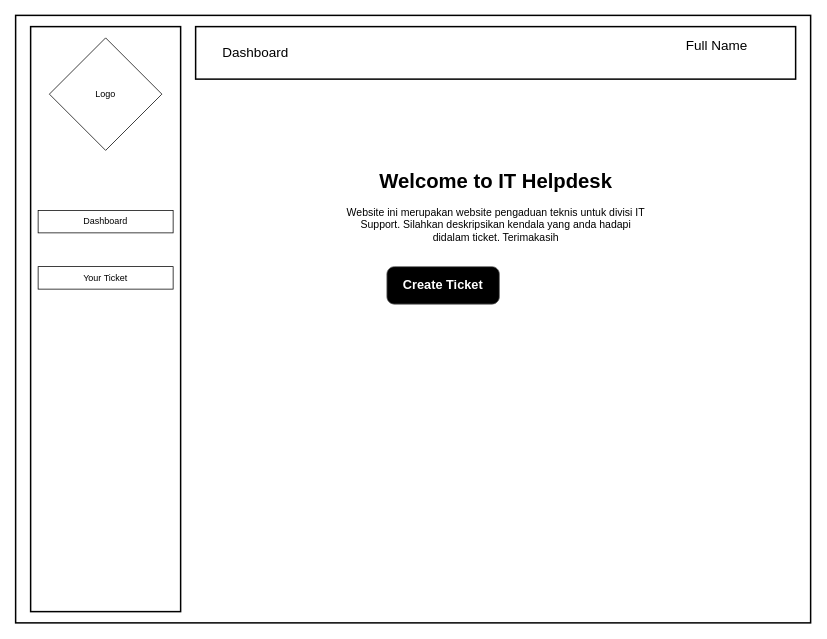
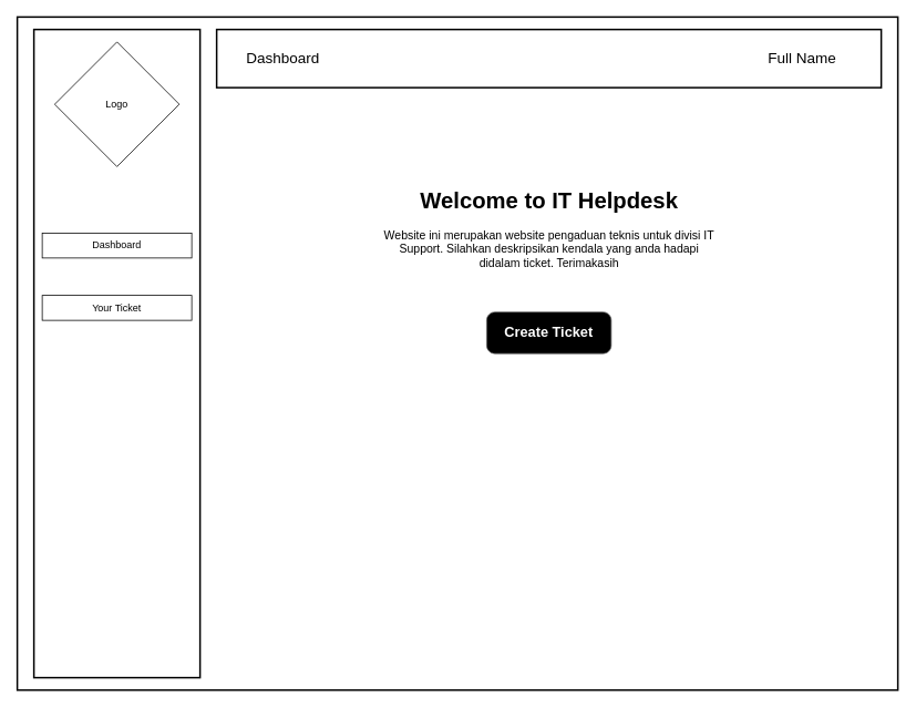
- <mxCell id="7" value="&lt;font style=&quot;font-size: 18px;&quot;&gt;Full Name&lt;br&gt;&lt;/font&gt;" style="text;html=1;strokeColor=none;fillColor=none;align=center;verticalAlign=middle;whiteSpace=wrap;rounded=0;" vertex="1" parent="1"><mxGeometry x="885" y="45" width="140" height="30" as="geometry" /></mxCell>
+ <mxCell id="7" value="&lt;font style=&quot;font-size: 18px;&quot;&gt;Full Name&lt;br&gt;&lt;/font&gt;" style="text;html=1;strokeColor=none;fillColor=none;align=center;verticalAlign=middle;whiteSpace=wrap;rounded=0;" vertex="1" parent="1"><mxGeometry x="895" y="55" width="140" height="30" as="geometry" /></mxCell>
- <mxCell id="9" value="Create Ticket" style="strokeWidth=1;shadow=0;dashed=0;align=center;html=1;shape=mxgraph.mockup.buttons.button;strokeColor=#666666;fontColor=#ffffff;mainText=;buttonStyle=round;fontSize=17;fontStyle=1;fillColor=#000000;whiteSpace=wrap;" vertex="1" parent="1"><mxGeometry x="515" y="355" width="150" height="50" as="geometry" /></mxCell>
+ <mxCell id="9" value="Create Ticket" style="strokeWidth=1;shadow=0;dashed=0;align=center;html=1;shape=mxgraph.mockup.buttons.button;strokeColor=#666666;fontColor=#ffffff;mainText=;buttonStyle=round;fontSize=17;fontStyle=1;fillColor=#000000;whiteSpace=wrap;" vertex="1" parent="1"><mxGeometry x="585" y="375" width="150" height="50" as="geometry" /></mxCell>
